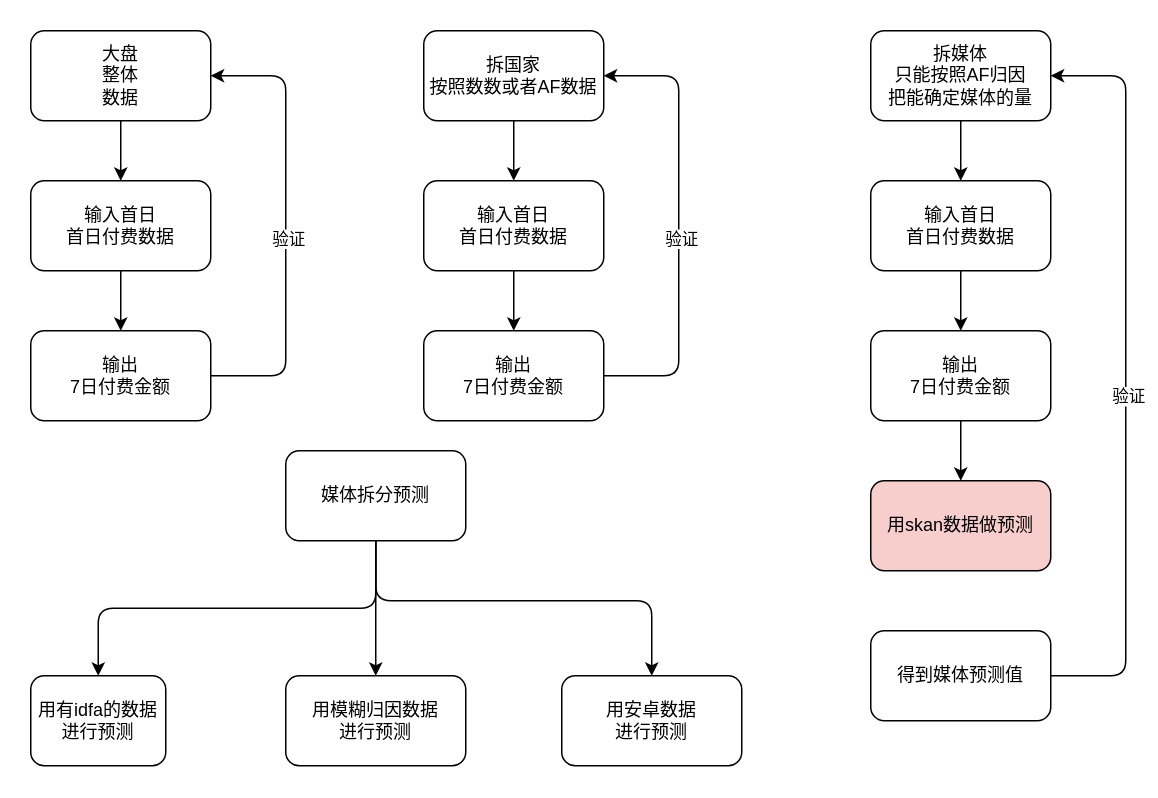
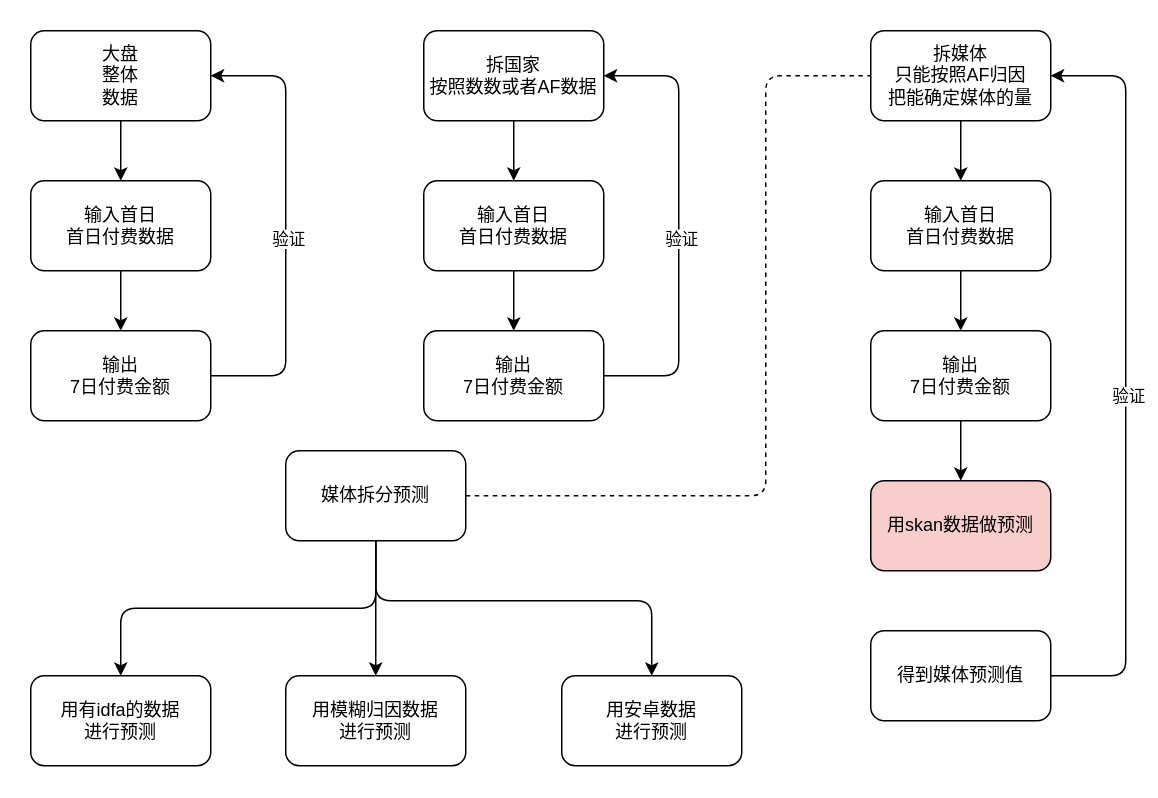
+ <mxCell id="26" value="" style="endArrow=none;dashed=1;html=1;entryX=0;entryY=0.5;entryDx=0;entryDy=0;edgeStyle=orthogonalEdgeStyle;exitX=1;exitY=0.5;exitDx=0;exitDy=0;" edge="1" parent="1" source="28" target="17"><mxGeometry width="50" height="50" relative="1" as="geometry"><mxPoint x="170" y="410" as="sourcePoint" /><mxPoint x="220" y="360" as="targetPoint" /><Array as="points"><mxPoint x="510" y="330" /><mxPoint x="510" y="50" /></Array></mxGeometry></mxCell>
- <mxCell id="29" value="用有idfa的数据&lt;br&gt;进行预测" style="whiteSpace=wrap;html=1;rounded=1;" vertex="1" parent="1"><mxGeometry x="20" y="450" width="90" height="60" as="geometry" /></mxCell>
+ <mxCell id="29" value="用有idfa的数据&lt;br&gt;进行预测" style="whiteSpace=wrap;html=1;rounded=1;" vertex="1" parent="1"><mxGeometry x="20" y="450" width="120" height="60" as="geometry" /></mxCell>
